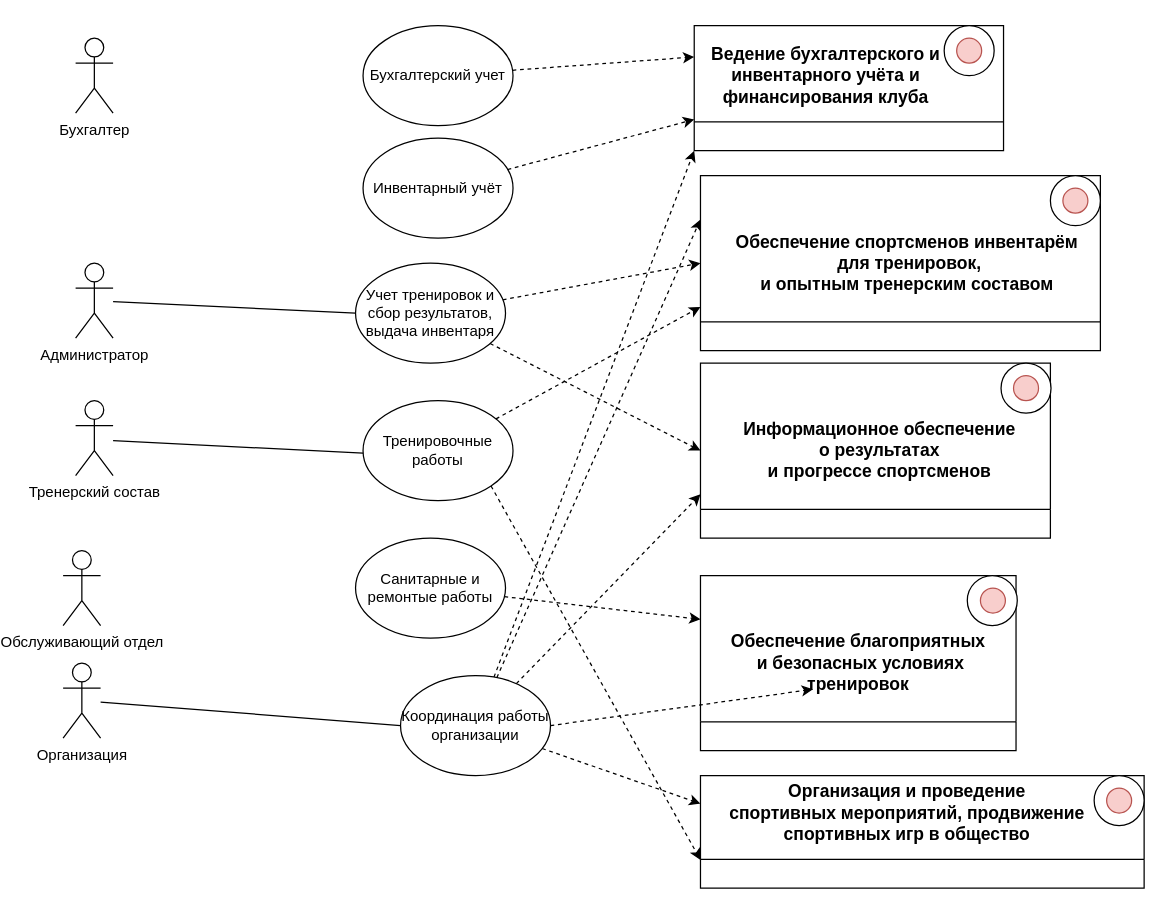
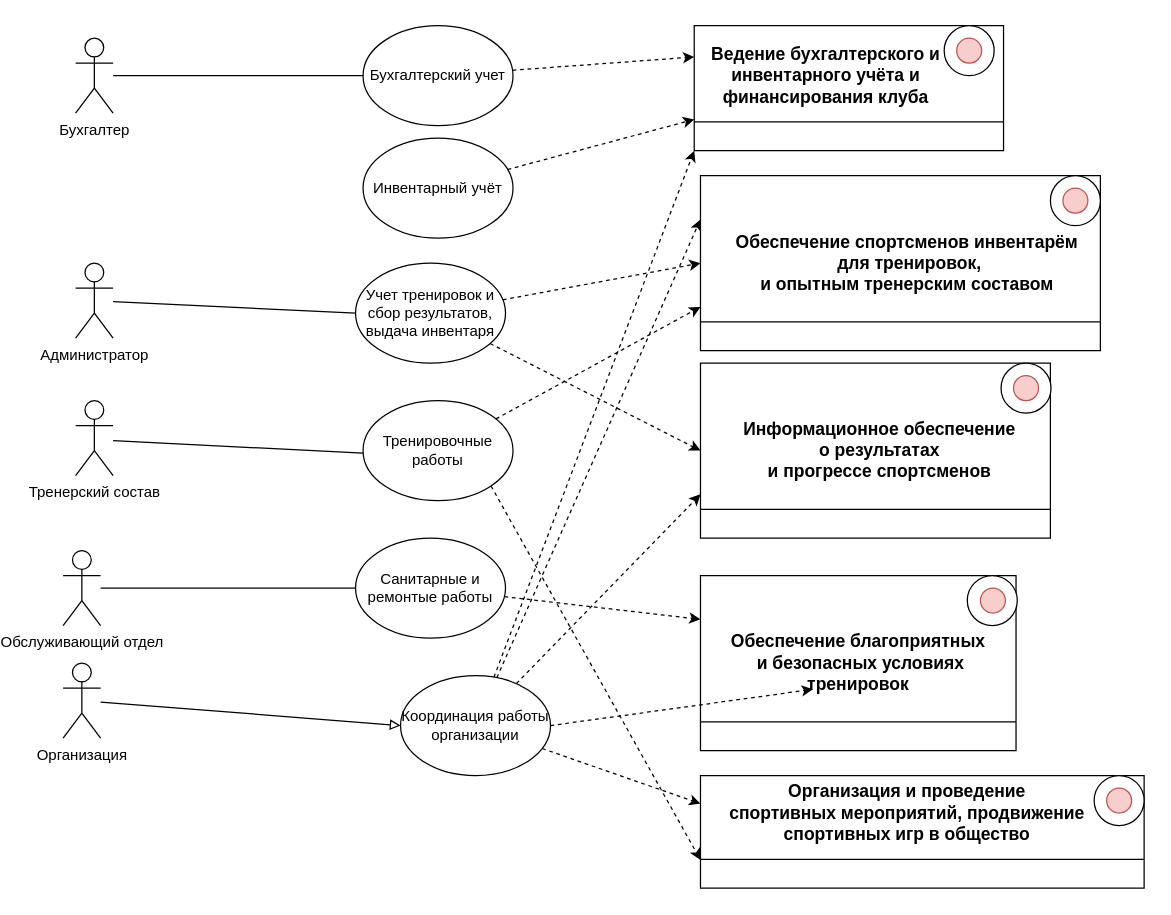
+ <mxCell id="6" style="rounded=0;orthogonalLoop=1;jettySize=auto;html=1;entryX=0;entryY=0.5;entryDx=0;entryDy=0;fontFamily=Helvetica;fontSize=12;fontColor=default;endArrow=none;endFill=0;" parent="1" source="7" target="31" edge="1"><mxGeometry relative="1" as="geometry" /></mxCell>
+ <mxCell id="4" style="rounded=0;orthogonalLoop=1;jettySize=auto;html=1;entryX=0;entryY=0.5;entryDx=0;entryDy=0;endArrow=none;endFill=0;" parent="1" source="5" target="42" edge="1"><mxGeometry relative="1" as="geometry" /></mxCell>
- <mxCell id="48" style="rounded=0;orthogonalLoop=1;jettySize=auto;html=1;entryX=0;entryY=0.5;entryDx=0;entryDy=0;endArrow=none;endFill=0;" parent="1" source="49" target="37" edge="1"><mxGeometry relative="1" as="geometry" /></mxCell>
+ <mxCell id="48" style="rounded=0;orthogonalLoop=1;jettySize=auto;html=1;entryX=0;entryY=0.5;entryDx=0;entryDy=0;endArrow=block;endFill=0;" parent="1" source="49" target="37" edge="1"><mxGeometry relative="1" as="geometry" /></mxCell>
